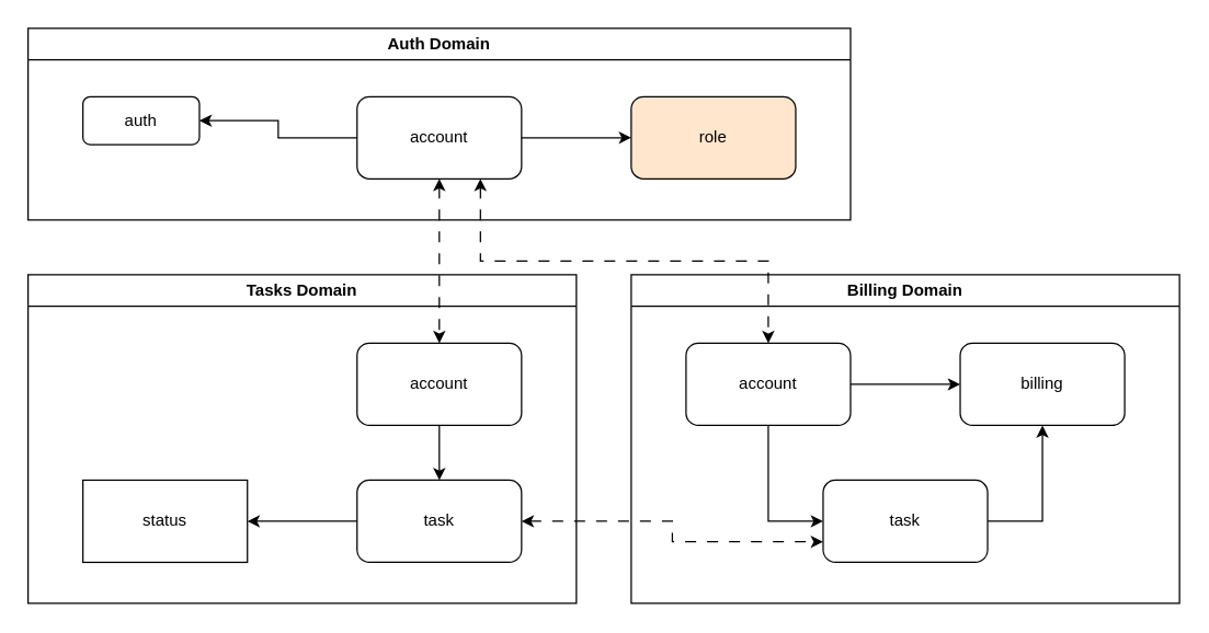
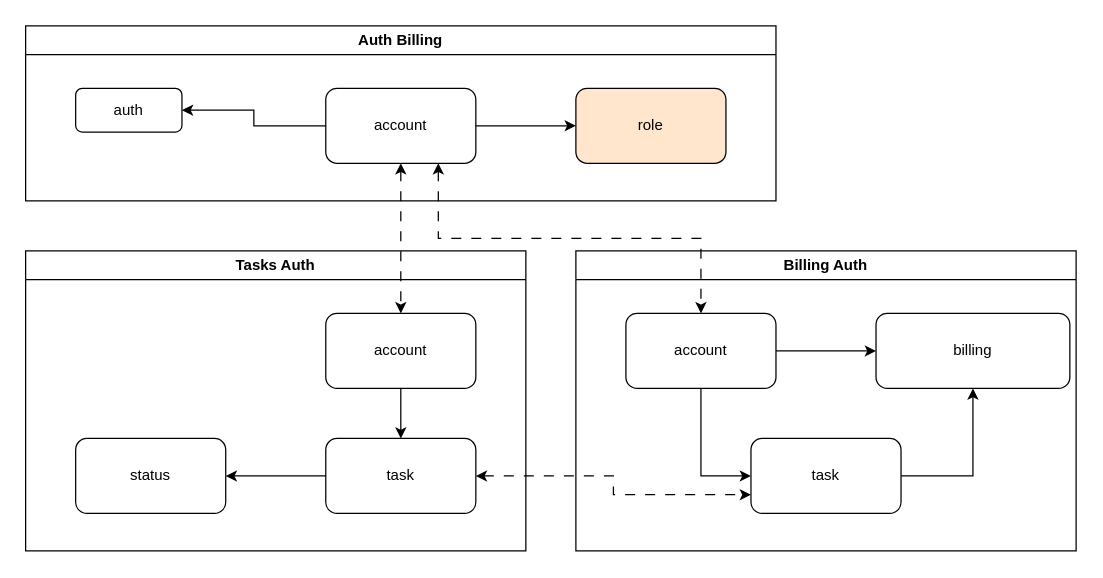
- <mxCell id="2" value="Auth Domain" style="swimlane;whiteSpace=wrap;html=1;" vertex="1" parent="1"><mxGeometry x="20" y="20" width="600" height="140" as="geometry" /></mxCell>
+ <mxCell id="2" value="Auth Billing" style="swimlane;whiteSpace=wrap;html=1;" vertex="1" parent="1"><mxGeometry x="20" y="20" width="600" height="140" as="geometry" /></mxCell>
- <mxCell id="8" value="Tasks Domain" style="swimlane;whiteSpace=wrap;html=1;" vertex="1" parent="1"><mxGeometry x="20" y="200" width="400" height="240" as="geometry" /></mxCell>
+ <mxCell id="8" value="Tasks Auth" style="swimlane;whiteSpace=wrap;html=1;" vertex="1" parent="1"><mxGeometry x="20" y="200" width="400" height="240" as="geometry" /></mxCell>
- <mxCell id="14" value="Billing Domain" style="swimlane;whiteSpace=wrap;html=1;" vertex="1" parent="1"><mxGeometry x="460" y="200" width="400" height="240" as="geometry" /></mxCell>
+ <mxCell id="14" value="Billing Auth" style="swimlane;whiteSpace=wrap;html=1;" vertex="1" parent="1"><mxGeometry x="460" y="200" width="400" height="240" as="geometry" /></mxCell>
- <mxCell id="15" value="billing" style="whiteSpace=wrap;html=1;rounded=1;" vertex="1" parent="14"><mxGeometry x="240" y="50" width="120" height="60" as="geometry" /></mxCell>
+ <mxCell id="15" value="billing" style="whiteSpace=wrap;html=1;rounded=1;" vertex="1" parent="14"><mxGeometry x="240" y="50" width="155" height="60" as="geometry" /></mxCell>
- <mxCell id="10" value="status" style="whiteSpace=wrap;html=1;rounded=0;" vertex="1" parent="8"><mxGeometry x="40" y="150" width="120" height="60" as="geometry" /></mxCell>
+ <mxCell id="10" value="status" style="whiteSpace=wrap;html=1;rounded=1;" vertex="1" parent="8"><mxGeometry x="40" y="150" width="120" height="60" as="geometry" /></mxCell>
